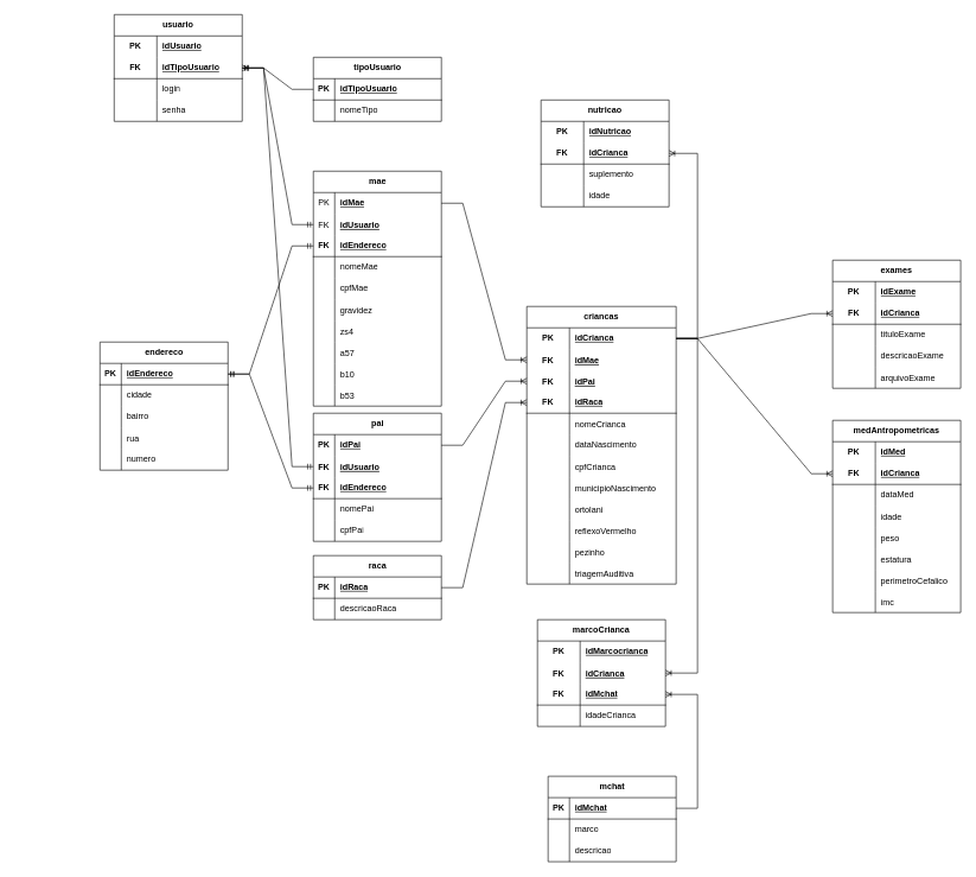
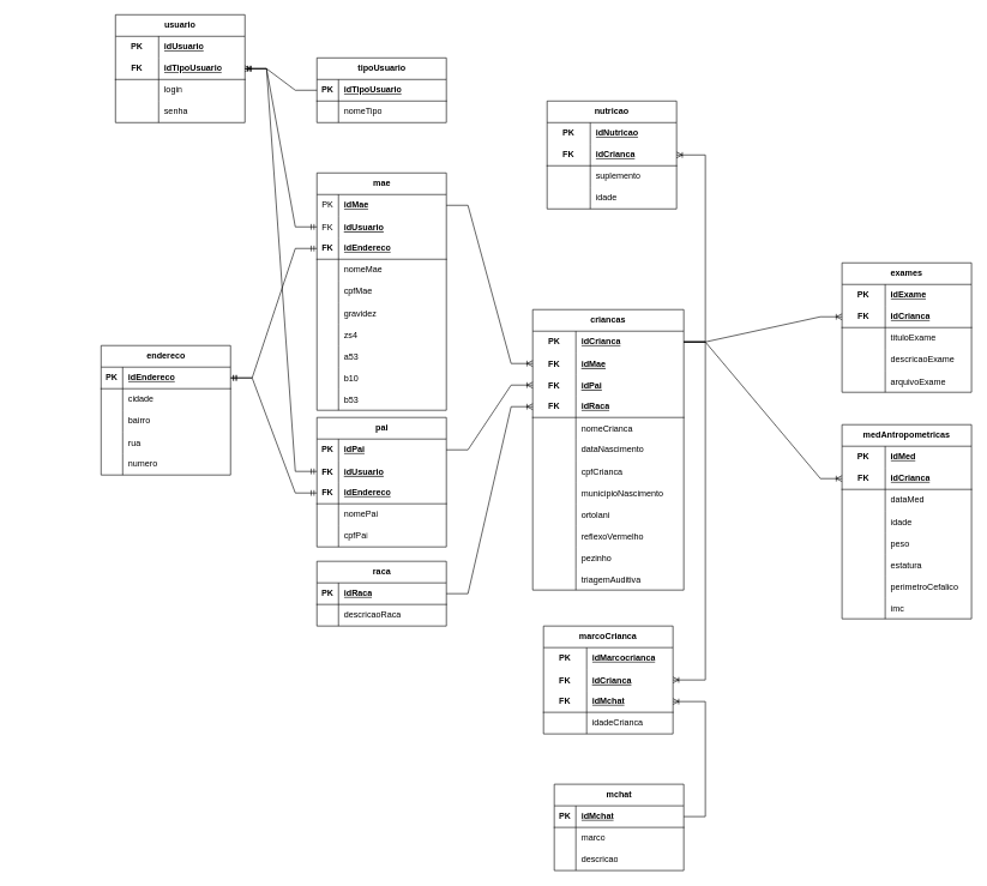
- <mxCell id="79" value="a57" style="shape=partialRectangle;connectable=0;fillColor=none;top=0;left=0;bottom=0;right=0;align=left;spacingLeft=6;overflow=hidden;" vertex="1" parent="77"><mxGeometry x="30" width="150" height="30" as="geometry"><mxRectangle width="150" height="30" as="alternateBounds" /></mxGeometry></mxCell>
+ <mxCell id="79" value="a53" style="shape=partialRectangle;connectable=0;fillColor=none;top=0;left=0;bottom=0;right=0;align=left;spacingLeft=6;overflow=hidden;" vertex="1" parent="77"><mxGeometry x="30" width="150" height="30" as="geometry"><mxRectangle width="150" height="30" as="alternateBounds" /></mxGeometry></mxCell>
